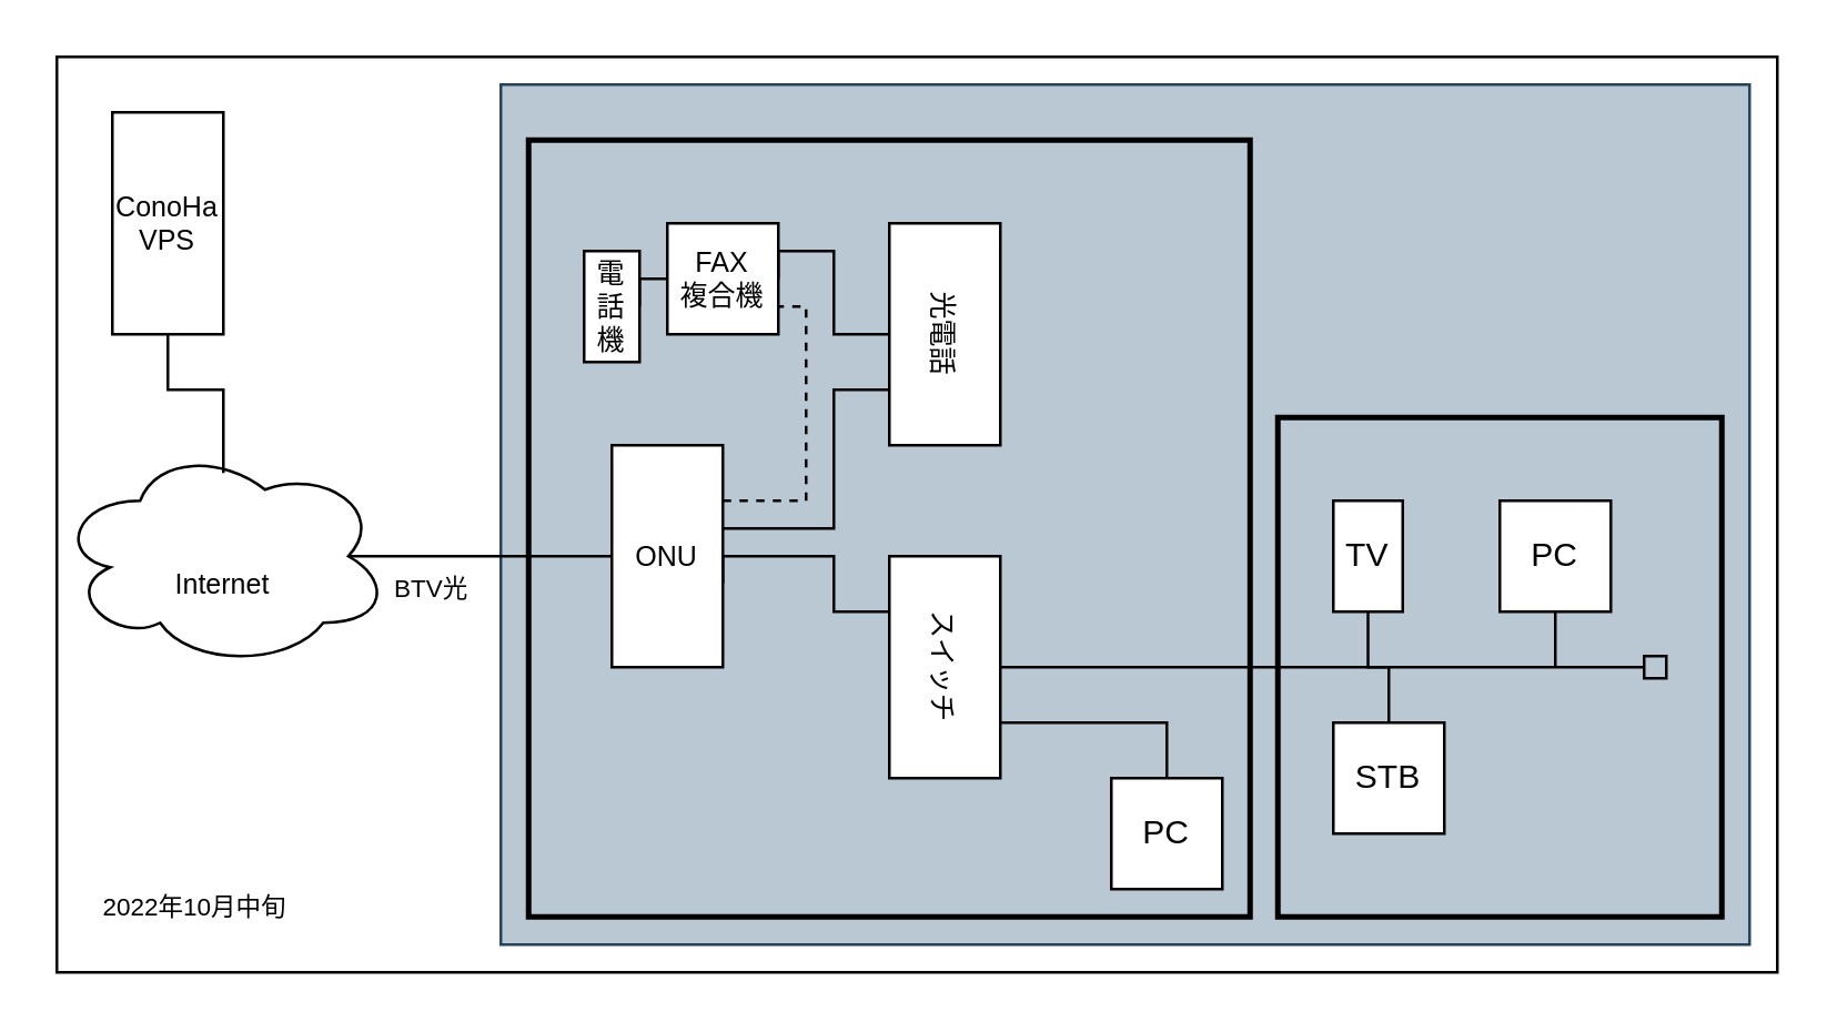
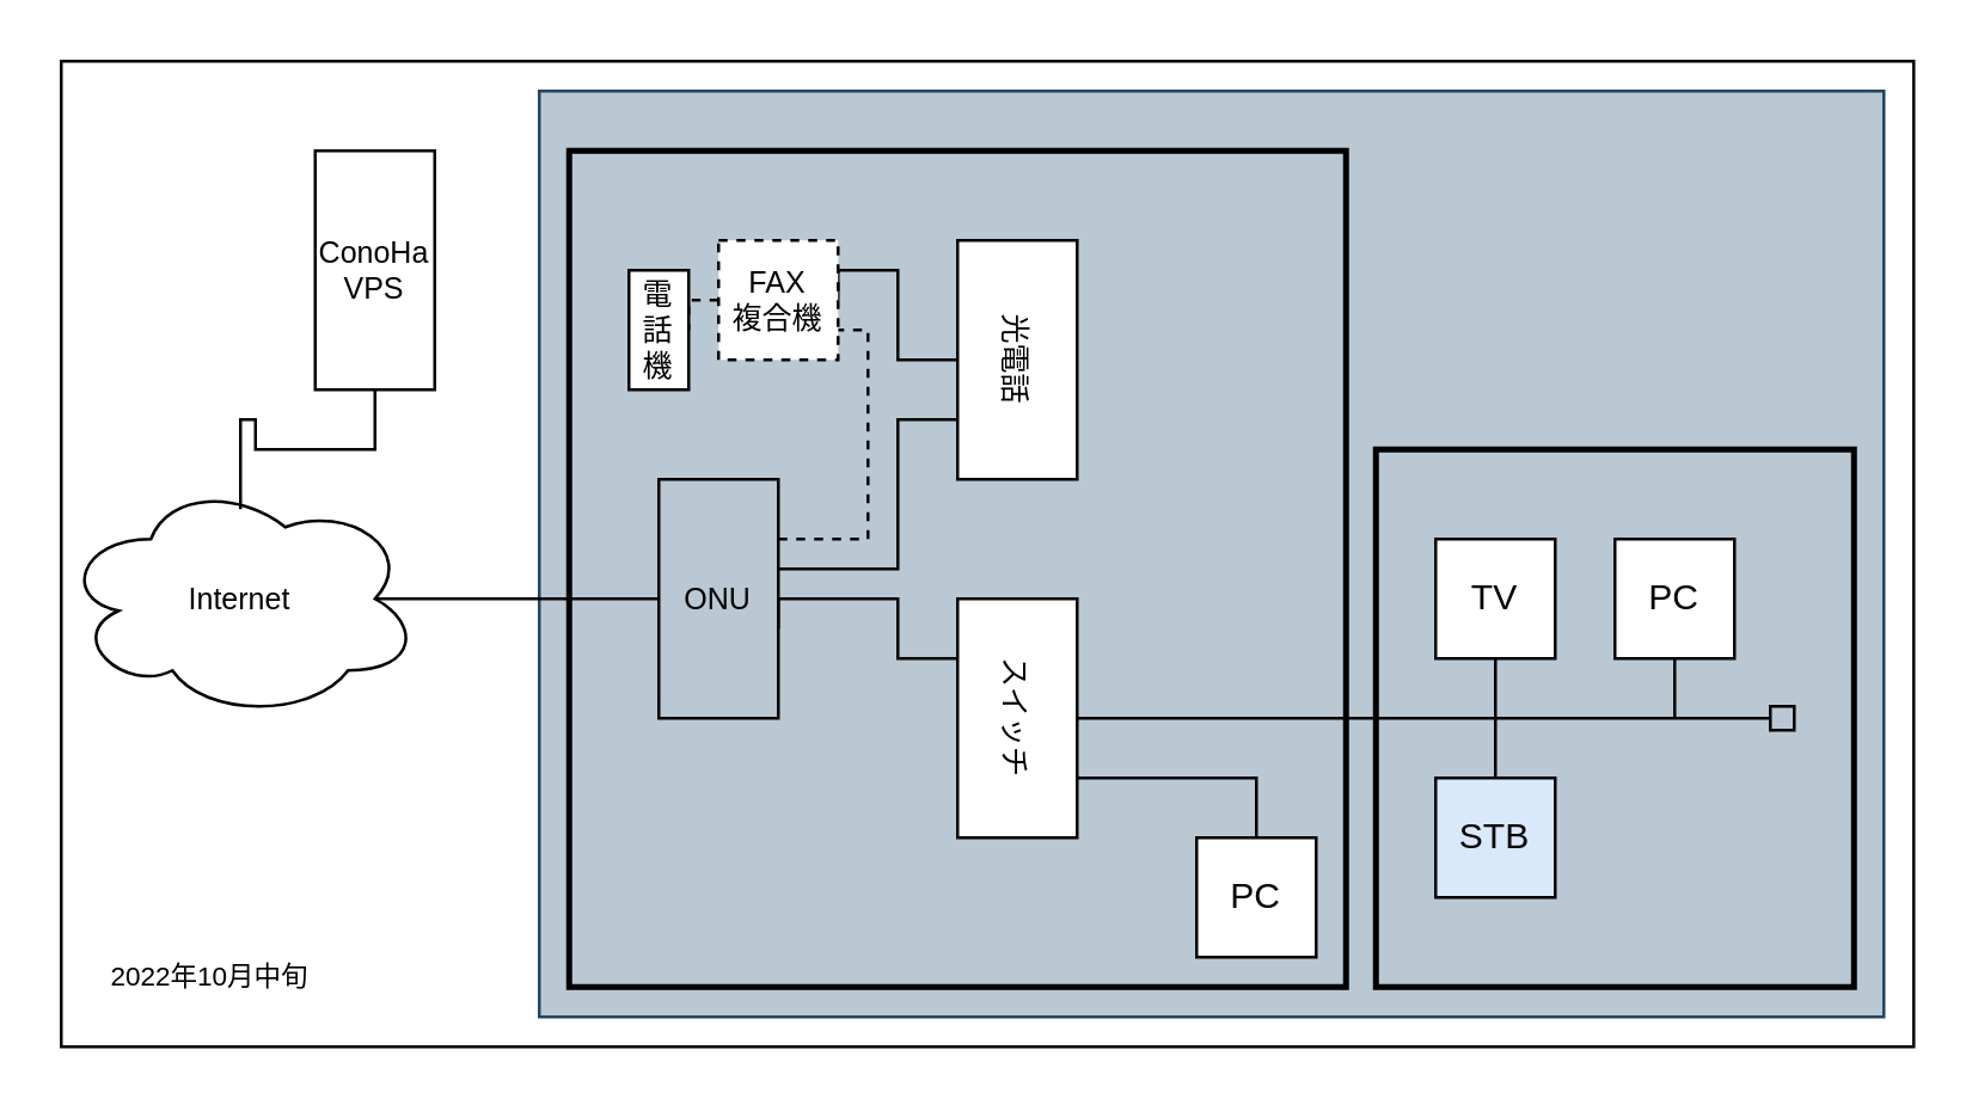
- <mxCell id="31" value="ConoHa&lt;br style=&quot;font-size: 10px;&quot;&gt;VPS" style="rounded=0;whiteSpace=wrap;html=1;fontSize=10;" vertex="1" parent="1"><mxGeometry x="40" y="40" width="40" height="80" as="geometry" /></mxCell>
+ <mxCell id="31" value="ConoHa&lt;br style=&quot;font-size: 10px;&quot;&gt;VPS" style="rounded=0;whiteSpace=wrap;html=1;fontSize=10;" vertex="1" parent="1"><mxGeometry x="105" y="50" width="40" height="80" as="geometry" /></mxCell>
- <mxCell id="17" style="edgeStyle=orthogonalEdgeStyle;rounded=0;orthogonalLoop=1;jettySize=auto;html=1;exitX=0;exitY=0.5;exitDx=0;exitDy=0;entryX=1;entryY=0.5;entryDx=0;entryDy=0;endArrow=none;endFill=0;" edge="1" parent="1" source="18" target="19"><mxGeometry relative="1" as="geometry" /></mxCell>
+ <mxCell id="17" style="edgeStyle=orthogonalEdgeStyle;rounded=0;orthogonalLoop=1;jettySize=auto;html=1;exitX=0;exitY=0.5;exitDx=0;exitDy=0;entryX=1;entryY=0.5;entryDx=0;entryDy=0;endArrow=none;endFill=0;dashed=1;" edge="1" parent="1" source="18" target="19"><mxGeometry relative="1" as="geometry" /></mxCell>
- <mxCell id="18" value="FAX&lt;br style=&quot;font-size: 10px;&quot;&gt;複合機" style="rounded=0;whiteSpace=wrap;html=1;fontSize=10;" vertex="1" parent="1"><mxGeometry x="240" y="80" width="40" height="40" as="geometry" /></mxCell>
+ <mxCell id="18" value="FAX&lt;br style=&quot;font-size: 10px;&quot;&gt;複合機" style="rounded=0;whiteSpace=wrap;html=1;fontSize=10;dashed=1;" vertex="1" parent="1"><mxGeometry x="240" y="80" width="40" height="40" as="geometry" /></mxCell>
- <mxCell id="6" value="ONU" style="rounded=0;whiteSpace=wrap;html=1;fontSize=10;" vertex="1" parent="1"><mxGeometry x="220" y="160" width="40" height="80" as="geometry" /></mxCell>
+ <mxCell id="6" value="ONU" style="rounded=0;whiteSpace=wrap;html=1;fontSize=10;fillColor=#bac8d3;" vertex="1" parent="1"><mxGeometry x="220" y="160" width="40" height="80" as="geometry" /></mxCell>
- <mxCell id="24" value="TV" style="rounded=0;whiteSpace=wrap;html=1;" vertex="1" parent="1"><mxGeometry x="480" y="180" width="25" height="40" as="geometry" /></mxCell>
+ <mxCell id="24" value="TV" style="rounded=0;whiteSpace=wrap;html=1;" vertex="1" parent="1"><mxGeometry x="480" y="180" width="40" height="40" as="geometry" /></mxCell>
- <mxCell id="20" value="Internet" style="text;html=1;align=center;verticalAlign=middle;whiteSpace=wrap;rounded=0;fontSize=10;" vertex="1" parent="1"><mxGeometry x="50" y="195" width="60" height="30" as="geometry" /></mxCell>
+ <mxCell id="20" value="Internet" style="text;html=1;align=center;verticalAlign=middle;whiteSpace=wrap;rounded=0;fontSize=10;" vertex="1" parent="1"><mxGeometry x="50" y="185" width="60" height="30" as="geometry" /></mxCell>
- <mxCell id="21" value="BTV光" style="text;html=1;align=left;verticalAlign=top;whiteSpace=wrap;rounded=0;fontSize=9;" vertex="1" parent="1"><mxGeometry x="140" y="200" width="40" height="20" as="geometry" /></mxCell>
- <mxCell id="26" value="STB" style="rounded=0;whiteSpace=wrap;html=1;" vertex="1" parent="1"><mxGeometry x="480" y="260" width="40" height="40" as="geometry" /></mxCell>
+ <mxCell id="26" value="STB" style="rounded=0;whiteSpace=wrap;html=1;fillColor=#dae8fc;" vertex="1" parent="1"><mxGeometry x="480" y="260" width="40" height="40" as="geometry" /></mxCell>
